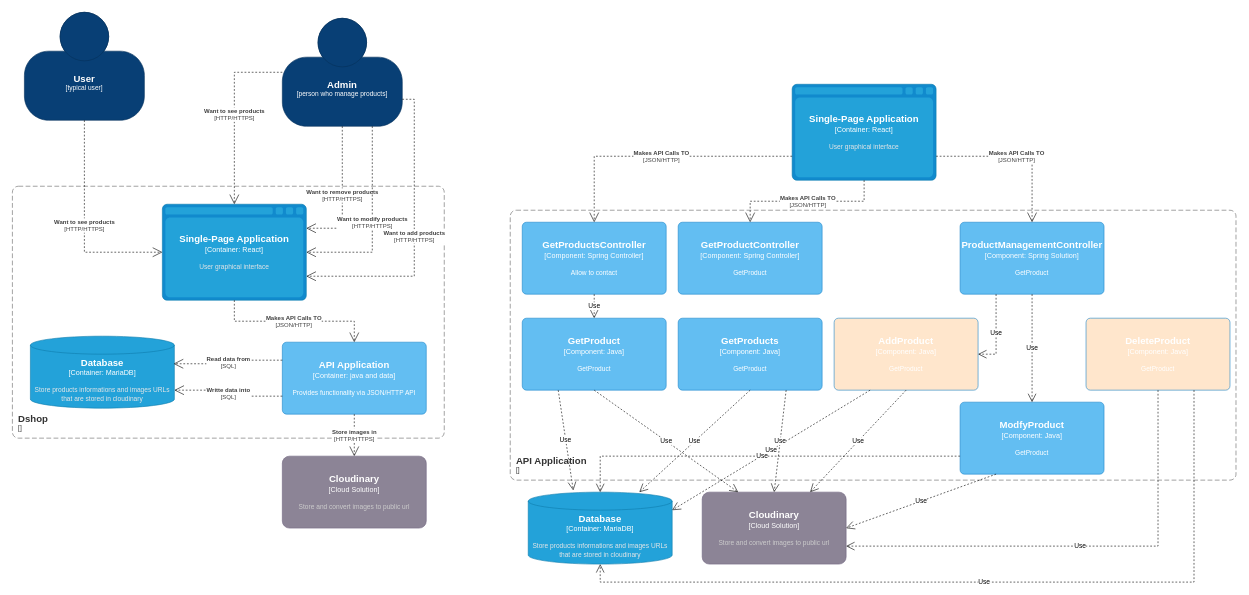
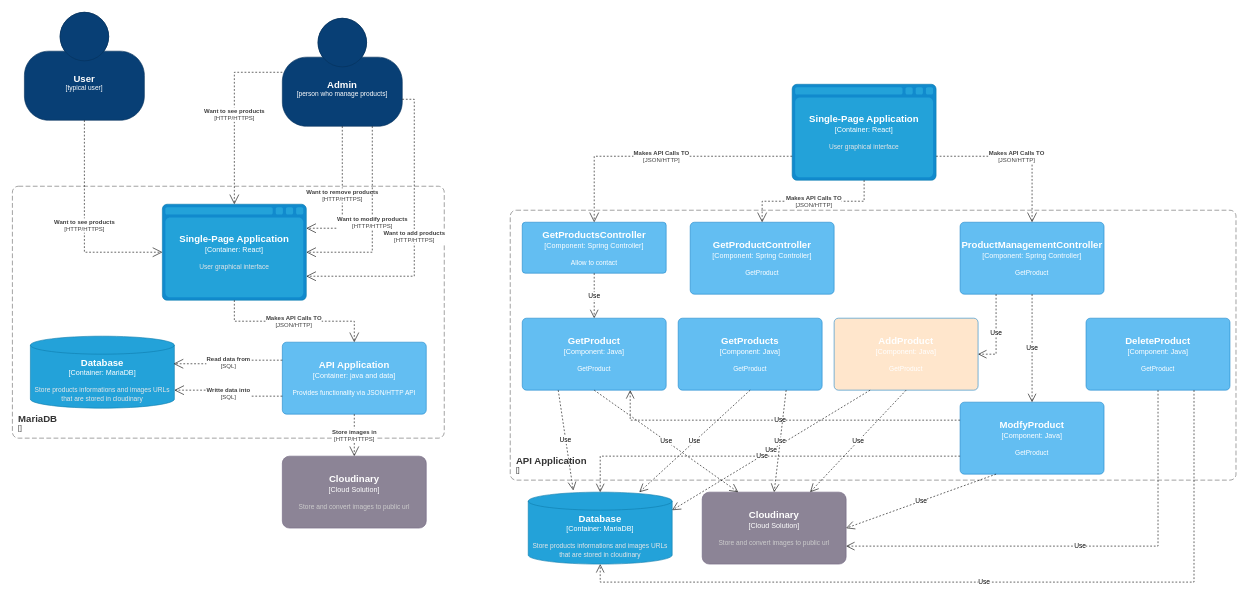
- <mxCell id="20" value="&lt;font style=&quot;font-size: 16px&quot;&gt;&lt;b&gt;GetProductsController&lt;/b&gt;&lt;/font&gt;&lt;div&gt;[Component: Spring Controller]&lt;/div&gt;&lt;br&gt;&lt;div&gt;&lt;font style=&quot;font-size: 11px&quot;&gt;Allow to contact &lt;/font&gt;&lt;/div&gt;" style="rounded=1;whiteSpace=wrap;html=1;labelBackgroundColor=none;fillColor=#63BEF2;fontColor=#ffffff;align=center;arcSize=6;strokeColor=#2086C9;metaEdit=1;resizable=0;points=[[0.25,0,0],[0.5,0,0],[0.75,0,0],[1,0.25,0],[1,0.5,0],[1,0.75,0],[0.75,1,0],[0.5,1,0],[0.25,1,0],[0,0.75,0],[0,0.5,0],[0,0.25,0]];" parent="1" vertex="1"><mxGeometry x="870" y="370" width="240" height="120" as="geometry" /></mxCell>
+ <mxCell id="20" value="&lt;font style=&quot;font-size: 16px&quot;&gt;&lt;b&gt;GetProductsController&lt;/b&gt;&lt;/font&gt;&lt;div&gt;[Component: Spring Controller]&lt;/div&gt;&lt;br&gt;&lt;div&gt;&lt;font style=&quot;font-size: 11px&quot;&gt;Allow to contact &lt;/font&gt;&lt;/div&gt;" style="rounded=1;whiteSpace=wrap;html=1;labelBackgroundColor=none;fillColor=#63BEF2;fontColor=#ffffff;align=center;arcSize=6;strokeColor=#2086C9;metaEdit=1;resizable=0;points=[[0.25,0,0],[0.5,0,0],[0.75,0,0],[1,0.25,0],[1,0.5,0],[1,0.75,0],[0.75,1,0],[0.5,1,0],[0.25,1,0],[0,0.75,0],[0,0.5,0],[0,0.25,0]];" parent="1" vertex="1"><mxGeometry x="870" y="370" width="240" height="85" as="geometry" /></mxCell>
- <mxCell id="21" value="&lt;font style=&quot;font-size: 16px&quot;&gt;&lt;b&gt;GetProductController&lt;/b&gt;&lt;/font&gt;&lt;div&gt;[Component: Spring Controller]&lt;/div&gt;&lt;br&gt;&lt;div&gt;&lt;font style=&quot;font-size: 11px&quot;&gt;GetProduct&lt;/font&gt;&lt;/div&gt;" style="rounded=1;whiteSpace=wrap;html=1;labelBackgroundColor=none;fillColor=#63BEF2;fontColor=#ffffff;align=center;arcSize=6;strokeColor=#2086C9;metaEdit=1;resizable=0;points=[[0.25,0,0],[0.5,0,0],[0.75,0,0],[1,0.25,0],[1,0.5,0],[1,0.75,0],[0.75,1,0],[0.5,1,0],[0.25,1,0],[0,0.75,0],[0,0.5,0],[0,0.25,0]];" parent="1" vertex="1"><mxGeometry x="1130" y="370" width="240" height="120" as="geometry" /></mxCell>
+ <mxCell id="21" value="&lt;font style=&quot;font-size: 16px&quot;&gt;&lt;b&gt;GetProductController&lt;/b&gt;&lt;/font&gt;&lt;div&gt;[Component: Spring Controller]&lt;/div&gt;&lt;br&gt;&lt;div&gt;&lt;font style=&quot;font-size: 11px&quot;&gt;GetProduct&lt;/font&gt;&lt;/div&gt;" style="rounded=1;whiteSpace=wrap;html=1;labelBackgroundColor=none;fillColor=#63BEF2;fontColor=#ffffff;align=center;arcSize=6;strokeColor=#2086C9;metaEdit=1;resizable=0;points=[[0.25,0,0],[0.5,0,0],[0.75,0,0],[1,0.25,0],[1,0.5,0],[1,0.75,0],[0.75,1,0],[0.5,1,0],[0.25,1,0],[0,0.75,0],[0,0.5,0],[0,0.25,0]];" parent="1" vertex="1"><mxGeometry x="1150" y="370" width="240" height="120" as="geometry" /></mxCell>
- <mxCell id="22" value="&lt;font style=&quot;font-size: 16px&quot;&gt;&lt;b&gt;ProductManagementController&lt;/b&gt;&lt;/font&gt;&lt;div&gt;[Component: Spring Solution]&lt;/div&gt;&lt;br&gt;&lt;div&gt;&lt;font style=&quot;font-size: 11px&quot;&gt;GetProduct&lt;/font&gt;&lt;/div&gt;" style="rounded=1;whiteSpace=wrap;html=1;labelBackgroundColor=none;fillColor=#63BEF2;fontColor=#ffffff;align=center;arcSize=6;strokeColor=#2086C9;metaEdit=1;resizable=0;points=[[0.25,0,0],[0.5,0,0],[0.75,0,0],[1,0.25,0],[1,0.5,0],[1,0.75,0],[0.75,1,0],[0.5,1,0],[0.25,1,0],[0,0.75,0],[0,0.5,0],[0,0.25,0]];" parent="1" vertex="1"><mxGeometry x="1600" y="370" width="240" height="120" as="geometry" /></mxCell>
+ <mxCell id="22" value="&lt;font style=&quot;font-size: 16px&quot;&gt;&lt;b&gt;ProductManagementController&lt;/b&gt;&lt;/font&gt;&lt;div&gt;[Component: Spring Controller]&lt;/div&gt;&lt;br&gt;&lt;div&gt;&lt;font style=&quot;font-size: 11px&quot;&gt;GetProduct&lt;/font&gt;&lt;/div&gt;" style="rounded=1;whiteSpace=wrap;html=1;labelBackgroundColor=none;fillColor=#63BEF2;fontColor=#ffffff;align=center;arcSize=6;strokeColor=#2086C9;metaEdit=1;resizable=0;points=[[0.25,0,0],[0.5,0,0],[0.75,0,0],[1,0.25,0],[1,0.5,0],[1,0.75,0],[0.75,1,0],[0.5,1,0],[0.25,1,0],[0,0.75,0],[0,0.5,0],[0,0.25,0]];" parent="1" vertex="1"><mxGeometry x="1600" y="370" width="240" height="120" as="geometry" /></mxCell>
- <mxCell id="27" value="&lt;font style=&quot;font-size: 16px&quot;&gt;&lt;b&gt;DeleteProduct&lt;/b&gt;&lt;/font&gt;&lt;div&gt;[Component: Java]&lt;/div&gt;&lt;br&gt;&lt;div&gt;&lt;font style=&quot;font-size: 11px&quot;&gt;GetProduct&lt;/font&gt;&lt;/div&gt;" style="rounded=1;whiteSpace=wrap;html=1;labelBackgroundColor=none;fillColor=#ffe6cc;fontColor=#ffffff;align=center;arcSize=6;strokeColor=#2086C9;metaEdit=1;resizable=0;points=[[0.25,0,0],[0.5,0,0],[0.75,0,0],[1,0.25,0],[1,0.5,0],[1,0.75,0],[0.75,1,0],[0.5,1,0],[0.25,1,0],[0,0.75,0],[0,0.5,0],[0,0.25,0]];" parent="1" vertex="1"><mxGeometry x="1810" y="530" width="240" height="120" as="geometry" /></mxCell>
+ <mxCell id="27" value="&lt;font style=&quot;font-size: 16px&quot;&gt;&lt;b&gt;DeleteProduct&lt;/b&gt;&lt;/font&gt;&lt;div&gt;[Component: Java]&lt;/div&gt;&lt;br&gt;&lt;div&gt;&lt;font style=&quot;font-size: 11px&quot;&gt;GetProduct&lt;/font&gt;&lt;/div&gt;" style="rounded=1;whiteSpace=wrap;html=1;labelBackgroundColor=none;fillColor=#63BEF2;fontColor=#ffffff;align=center;arcSize=6;strokeColor=#2086C9;metaEdit=1;resizable=0;points=[[0.25,0,0],[0.5,0,0],[0.75,0,0],[1,0.25,0],[1,0.5,0],[1,0.75,0],[0.75,1,0],[0.5,1,0],[0.25,1,0],[0,0.75,0],[0,0.5,0],[0,0.25,0]];" parent="1" vertex="1"><mxGeometry x="1810" y="530" width="240" height="120" as="geometry" /></mxCell>
+ <mxCell id="38" value="Use" style="endArrow=open;endSize=12;dashed=1;html=1;rounded=0;exitX=0;exitY=0.25;exitDx=0;exitDy=0;exitPerimeter=0;entryX=0.75;entryY=1;entryDx=0;entryDy=0;entryPerimeter=0;" parent="1" source="26" target="35" edge="1"><mxGeometry width="160" relative="1" as="geometry"><mxPoint x="1460" y="660" as="sourcePoint" /><mxPoint x="1130" y="860" as="targetPoint" /><Array as="points"><mxPoint x="1050" y="700" /></Array></mxGeometry></mxCell>
- <mxCell id="5" value="&lt;font style=&quot;font-size: 16px&quot;&gt;&lt;b&gt;&lt;div style=&quot;text-align: left&quot;&gt;Dshop&lt;/div&gt;&lt;/b&gt;&lt;/font&gt;&lt;div style=&quot;text-align: left&quot;&gt;[]&lt;/div&gt;" style="rounded=1;fontSize=11;whiteSpace=wrap;html=1;dashed=1;arcSize=20;fillColor=none;strokeColor=#666666;fontColor=#333333;labelBackgroundColor=none;align=left;verticalAlign=bottom;labelBorderColor=none;spacingTop=0;spacing=10;dashPattern=8 4;metaEdit=1;rotatable=0;perimeter=rectanglePerimeter;noLabel=0;labelPadding=0;allowArrows=0;connectable=0;expand=0;recursiveResize=0;editable=1;pointerEvents=0;absoluteArcSize=1;points=[[0.25,0,0],[0.5,0,0],[0.75,0,0],[1,0.25,0],[1,0.5,0],[1,0.75,0],[0.75,1,0],[0.5,1,0],[0.25,1,0],[0,0.75,0],[0,0.5,0],[0,0.25,0]];" parent="1" vertex="1"><mxGeometry x="20" y="310" width="720" height="420" as="geometry" /></mxCell>
+ <mxCell id="5" value="&lt;font style=&quot;font-size: 16px&quot;&gt;&lt;b&gt;&lt;div style=&quot;text-align: left&quot;&gt;MariaDB&lt;/div&gt;&lt;/b&gt;&lt;/font&gt;&lt;div style=&quot;text-align: left&quot;&gt;[]&lt;/div&gt;" style="rounded=1;fontSize=11;whiteSpace=wrap;html=1;dashed=1;arcSize=20;fillColor=none;strokeColor=#666666;fontColor=#333333;labelBackgroundColor=none;align=left;verticalAlign=bottom;labelBorderColor=none;spacingTop=0;spacing=10;dashPattern=8 4;metaEdit=1;rotatable=0;perimeter=rectanglePerimeter;noLabel=0;labelPadding=0;allowArrows=0;connectable=0;expand=0;recursiveResize=0;editable=1;pointerEvents=0;absoluteArcSize=1;points=[[0.25,0,0],[0.5,0,0],[0.75,0,0],[1,0.25,0],[1,0.5,0],[1,0.75,0],[0.75,1,0],[0.5,1,0],[0.25,1,0],[0,0.75,0],[0,0.5,0],[0,0.25,0]];" parent="1" vertex="1"><mxGeometry x="20" y="310" width="720" height="420" as="geometry" /></mxCell>
